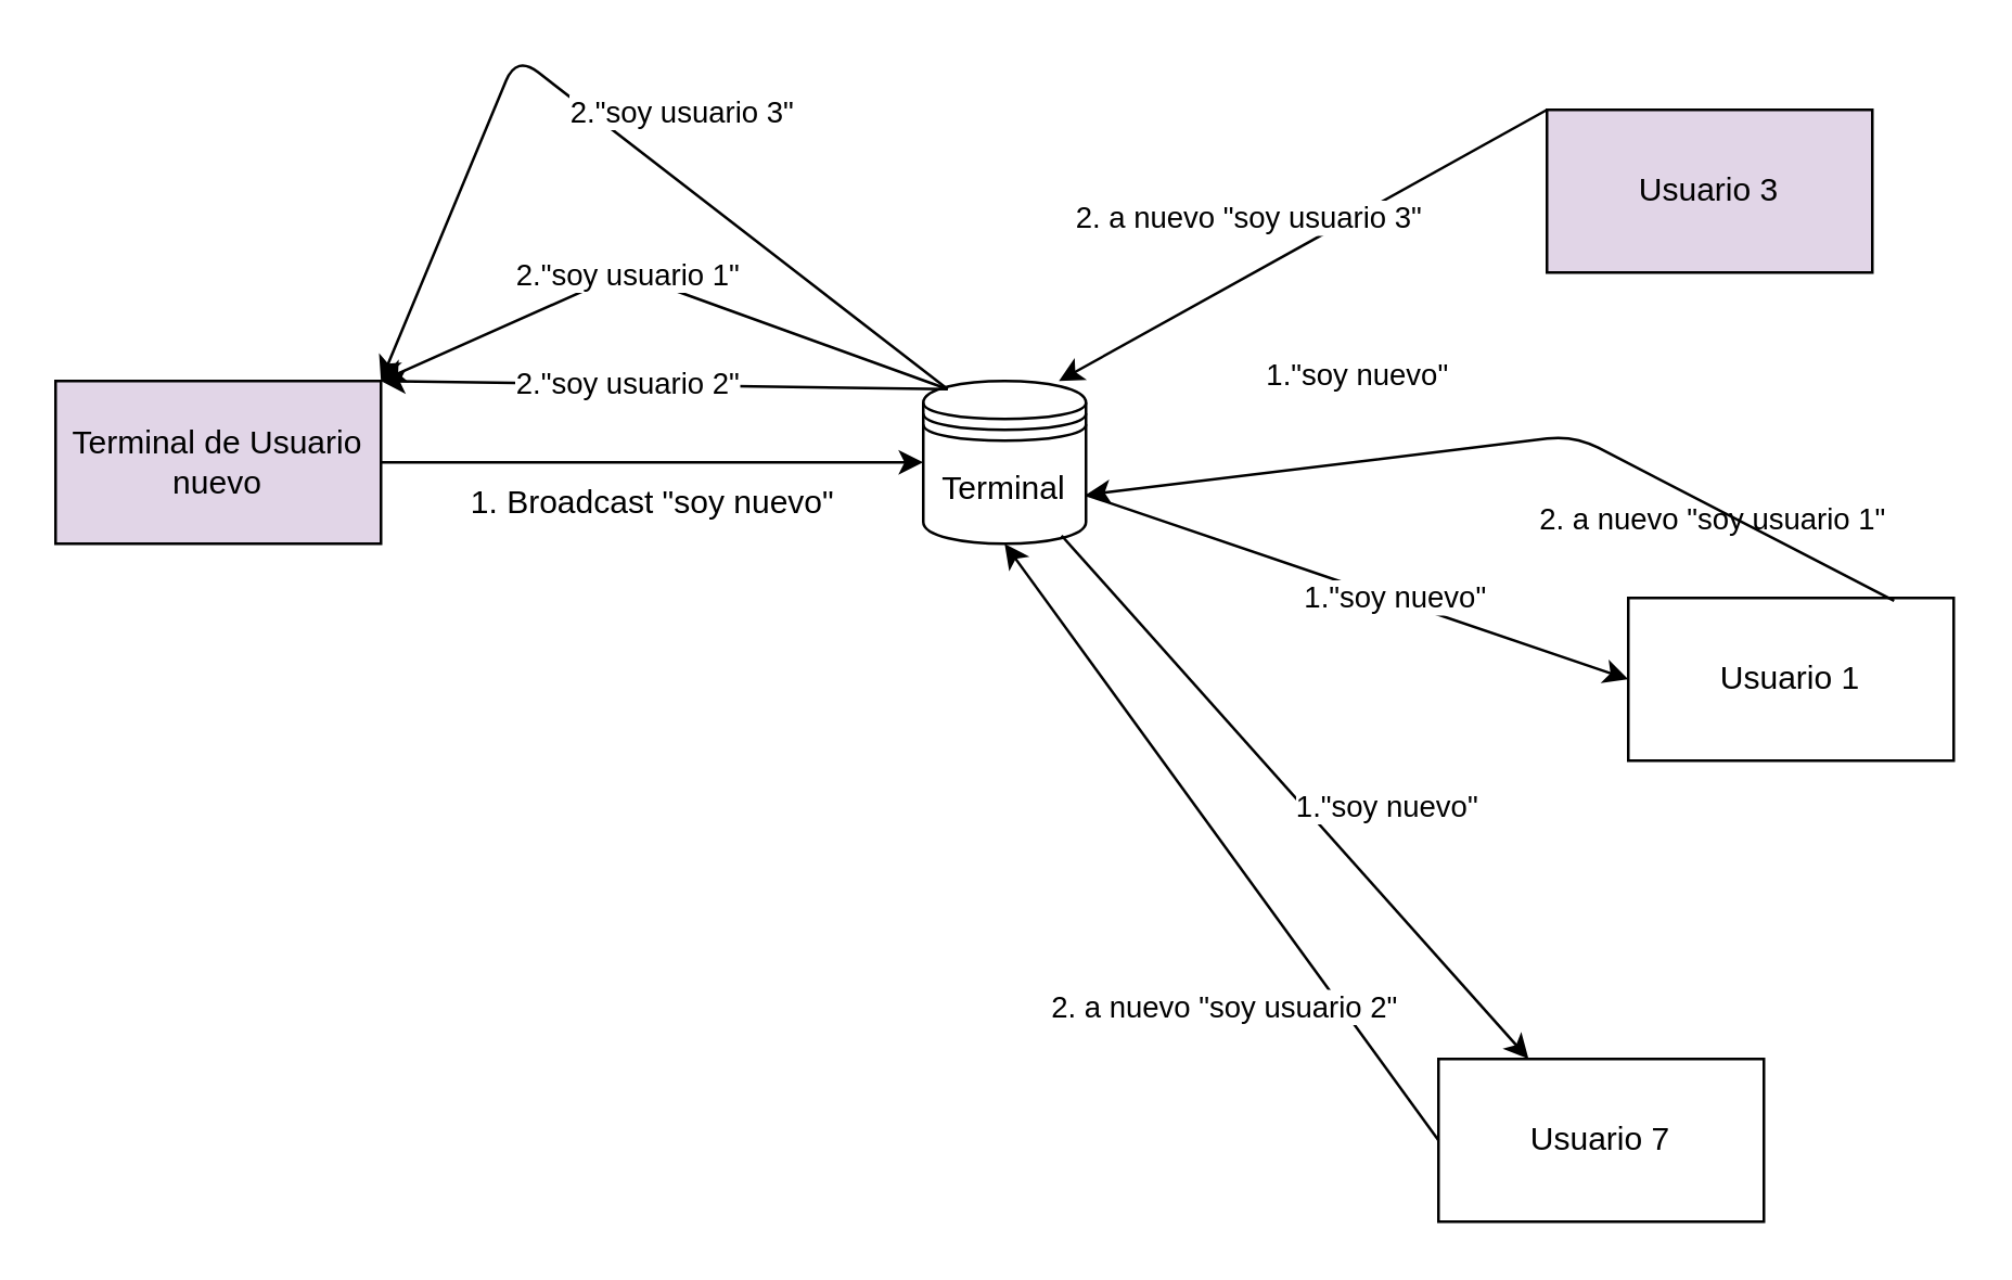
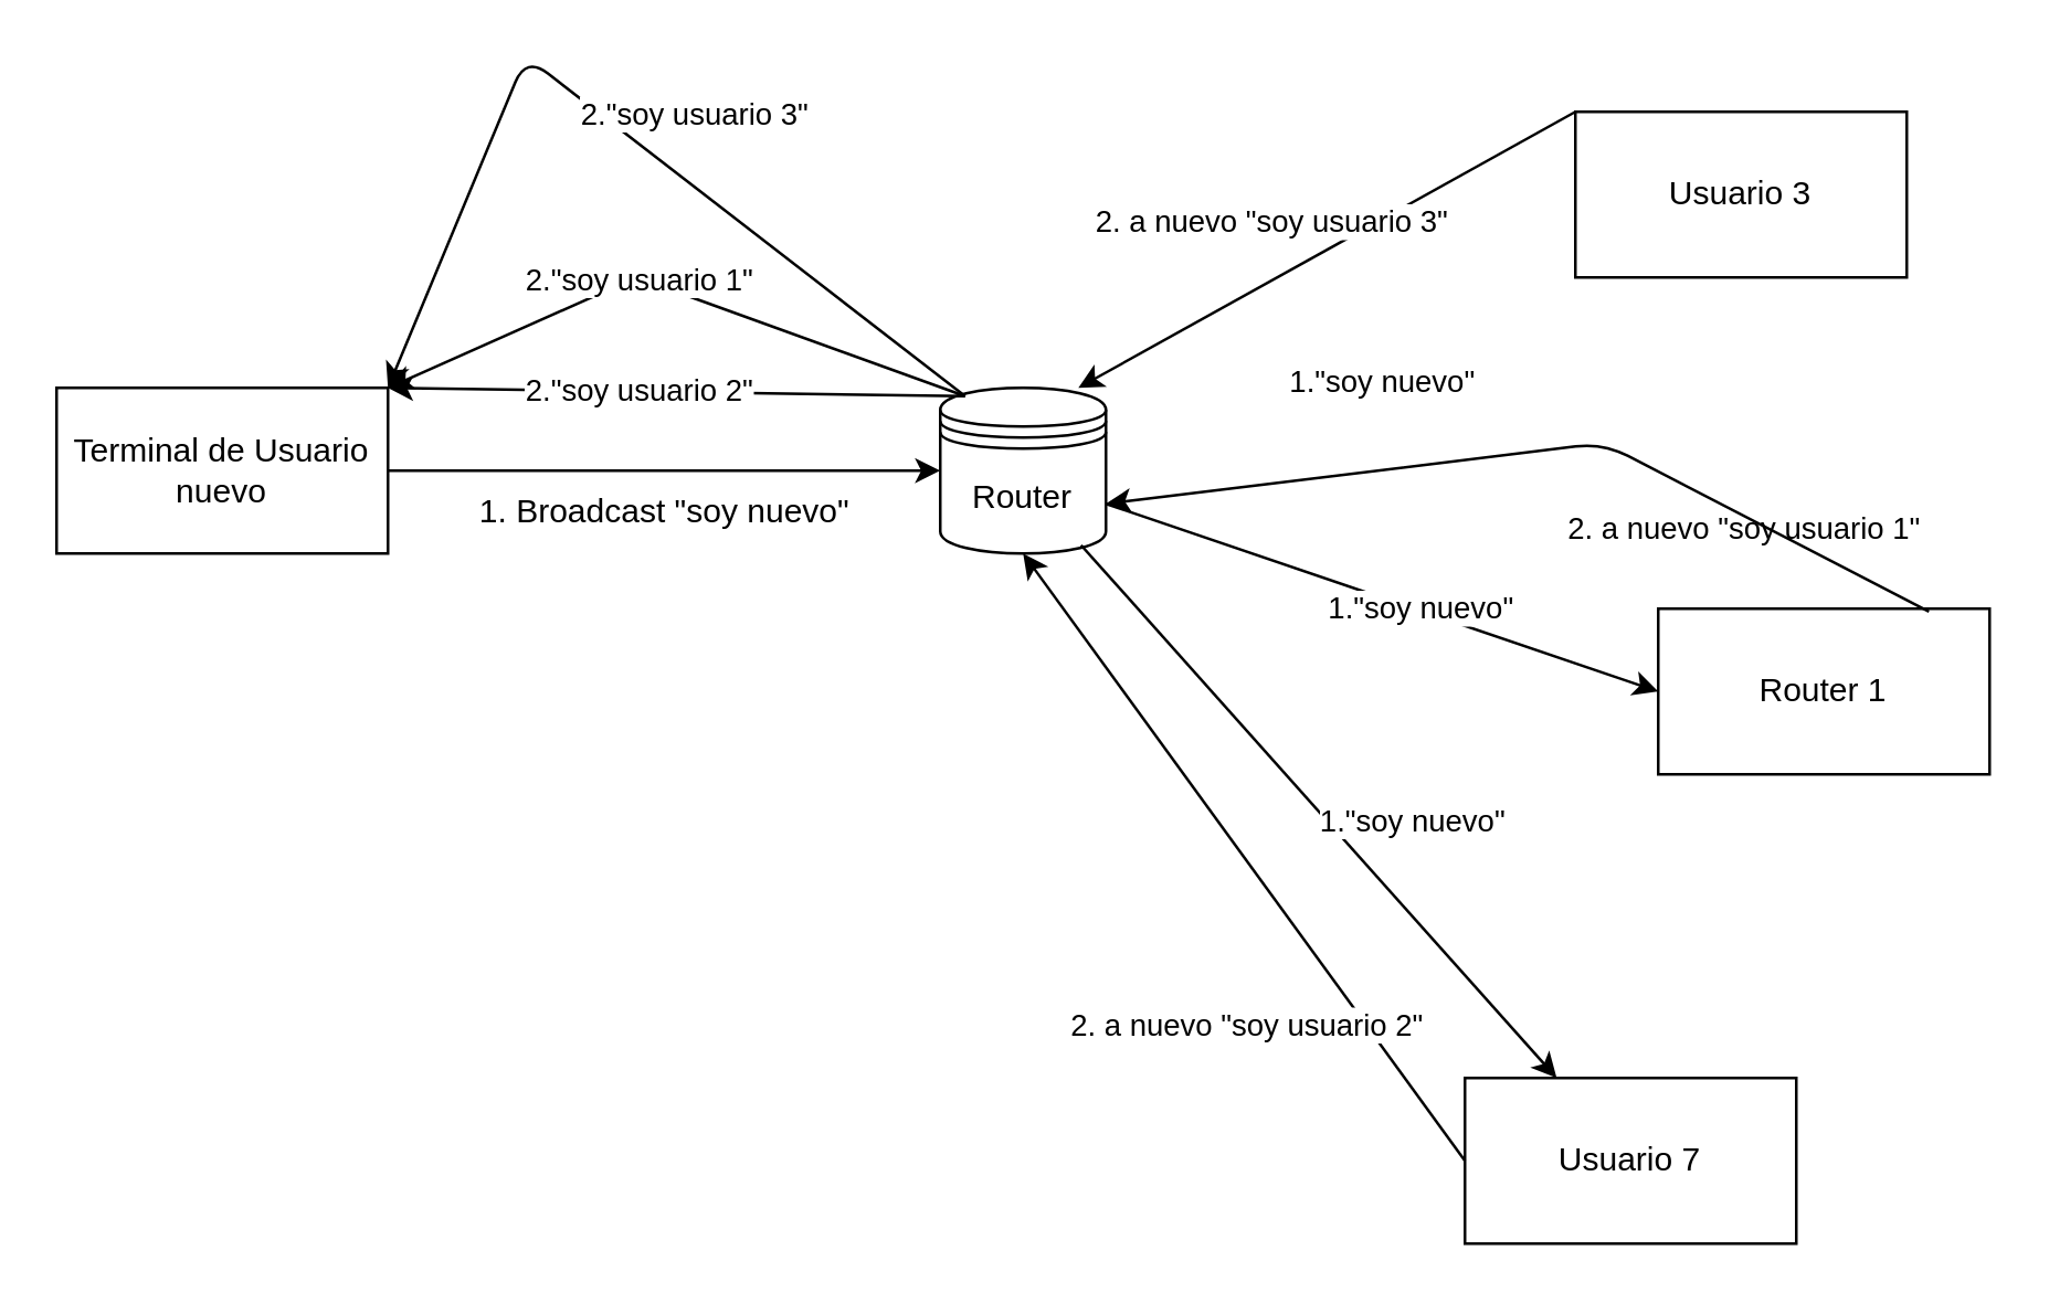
- <mxCell id="6" value="Usuario 3" style="rounded=0;whiteSpace=wrap;html=1;fillColor=#e1d5e7;" vertex="1" parent="1"><mxGeometry x="570" y="40" width="120" height="60" as="geometry" /></mxCell>
+ <mxCell id="6" value="Usuario 3" style="rounded=0;whiteSpace=wrap;html=1;" vertex="1" parent="1"><mxGeometry x="570" y="40" width="120" height="60" as="geometry" /></mxCell>
- <mxCell id="2" value="Terminal de Usuario nuevo" style="rounded=0;whiteSpace=wrap;html=1;fillColor=#e1d5e7;" vertex="1" parent="1"><mxGeometry x="20" y="140" width="120" height="60" as="geometry" /></mxCell>
+ <mxCell id="2" value="Terminal de Usuario nuevo" style="rounded=0;whiteSpace=wrap;html=1;" vertex="1" parent="1"><mxGeometry x="20" y="140" width="120" height="60" as="geometry" /></mxCell>
- <mxCell id="3" value="Terminal" style="shape=datastore;whiteSpace=wrap;html=1;" vertex="1" parent="1"><mxGeometry x="340" y="140" width="60" height="60" as="geometry" /></mxCell>
+ <mxCell id="3" value="Router" style="shape=datastore;whiteSpace=wrap;html=1;" vertex="1" parent="1"><mxGeometry x="340" y="140" width="60" height="60" as="geometry" /></mxCell>
- <mxCell id="4" value="Usuario 1" style="rounded=0;whiteSpace=wrap;html=1;" vertex="1" parent="1"><mxGeometry x="600" y="220" width="120" height="60" as="geometry" /></mxCell>
+ <mxCell id="4" value="Router 1" style="rounded=0;whiteSpace=wrap;html=1;" vertex="1" parent="1"><mxGeometry x="600" y="220" width="120" height="60" as="geometry" /></mxCell>
